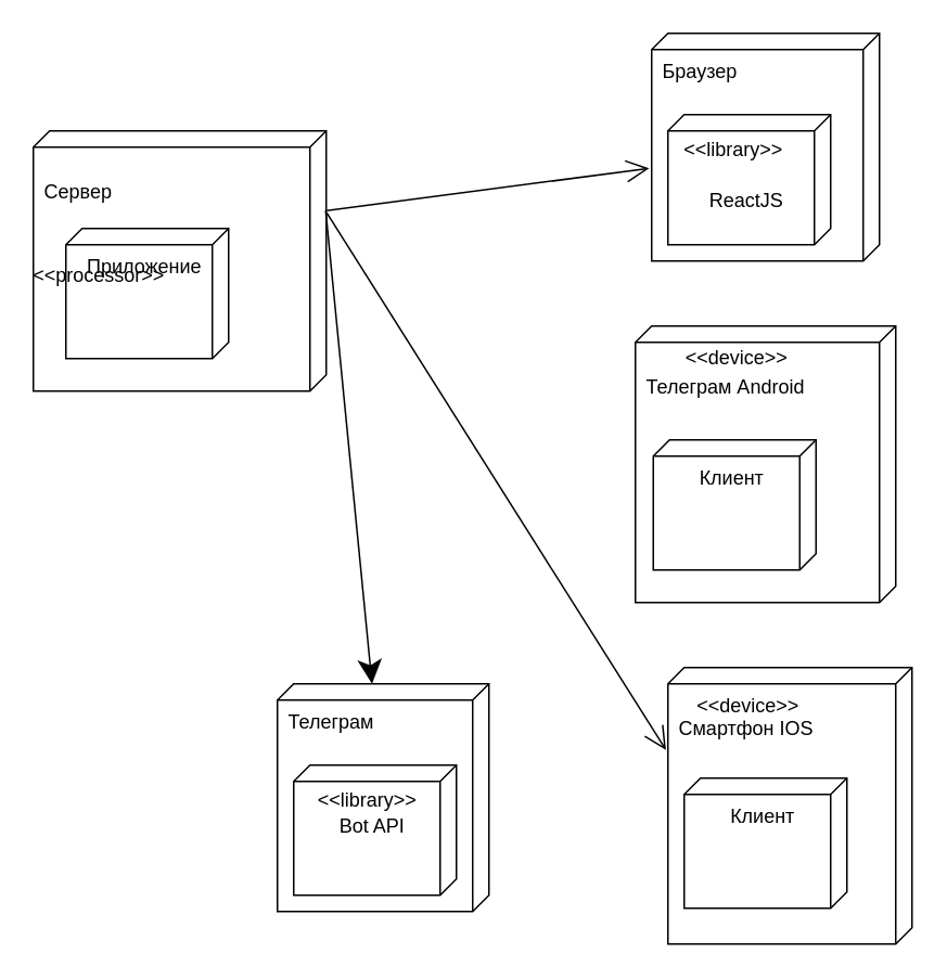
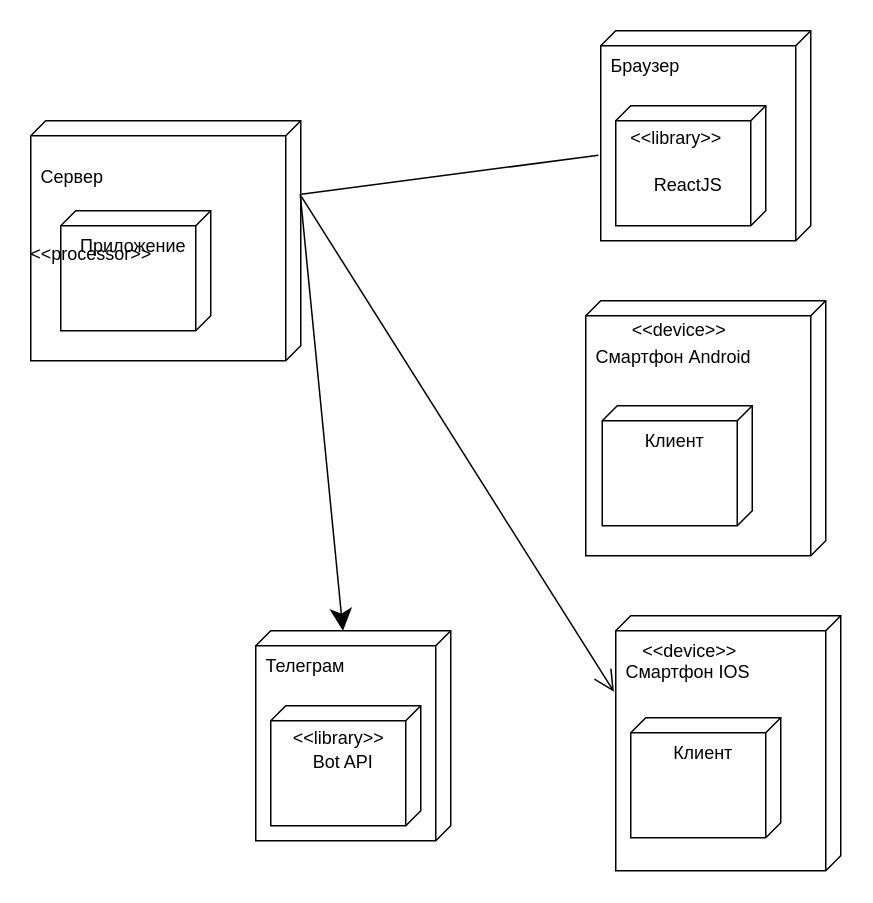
- <mxCell id="17" value="" style="endArrow=open;endFill=1;endSize=12;html=1;rounded=0;exitX=0.306;exitY=-0.002;exitDx=0;exitDy=0;exitPerimeter=0;entryX=0.593;entryY=1.011;entryDx=0;entryDy=0;entryPerimeter=0;" edge="1" parent="1" source="2" target="5"><mxGeometry width="160" relative="1" as="geometry"><mxPoint x="290" y="310" as="sourcePoint" /><mxPoint x="450" y="310" as="targetPoint" /></mxGeometry></mxCell>
+ <mxCell id="17" value="" style="endArrow=none;endFill=1;endSize=12;html=1;rounded=0;exitX=0.306;exitY=-0.002;exitDx=0;exitDy=0;exitPerimeter=0;entryX=0.593;entryY=1.011;entryDx=0;entryDy=0;entryPerimeter=0;" edge="1" parent="1" source="2" target="5"><mxGeometry width="160" relative="1" as="geometry"><mxPoint x="290" y="310" as="sourcePoint" /><mxPoint x="450" y="310" as="targetPoint" /></mxGeometry></mxCell>
- <mxCell id="8" value="&lt;br&gt;Телеграм Android" style="verticalAlign=top;align=left;shape=cube;size=10;direction=south;fontStyle=0;html=1;boundedLbl=1;spacingLeft=5;" vertex="1" parent="1"><mxGeometry x="390" y="200" width="160" height="170" as="geometry" /></mxCell>
+ <mxCell id="8" value="&lt;br&gt;Смартфон Android" style="verticalAlign=top;align=left;shape=cube;size=10;direction=south;fontStyle=0;html=1;boundedLbl=1;spacingLeft=5;" vertex="1" parent="1"><mxGeometry x="390" y="200" width="160" height="170" as="geometry" /></mxCell>
